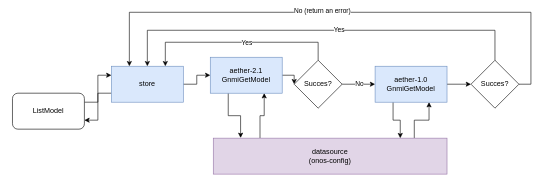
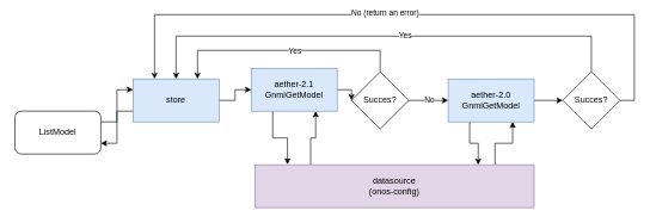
- <mxCell id="20" value="aether-1.0&lt;br&gt;GnmiGetModel" style="rounded=0;whiteSpace=wrap;html=1;fillColor=#dae8fc;strokeColor=#6c8ebf;" vertex="1" parent="1"><mxGeometry x="625" y="110" width="120" height="60" as="geometry" /></mxCell>
+ <mxCell id="20" value="aether-2.0&lt;br&gt;GnmiGetModel" style="rounded=0;whiteSpace=wrap;html=1;fillColor=#dae8fc;strokeColor=#6c8ebf;" vertex="1" parent="1"><mxGeometry x="625" y="110" width="120" height="60" as="geometry" /></mxCell>
